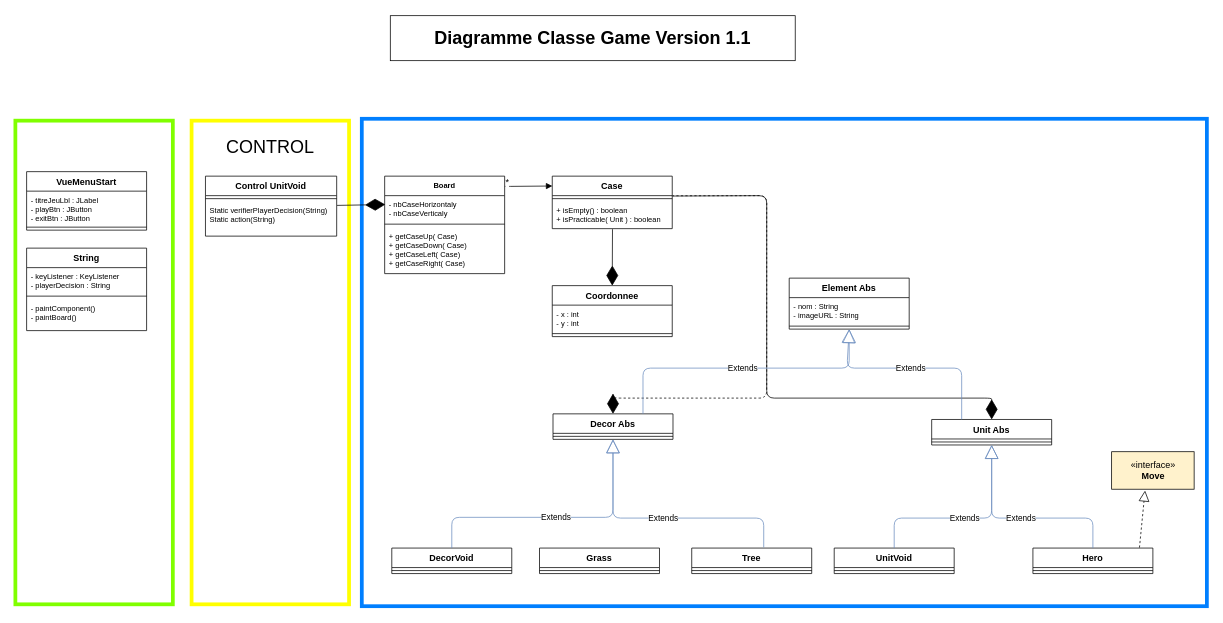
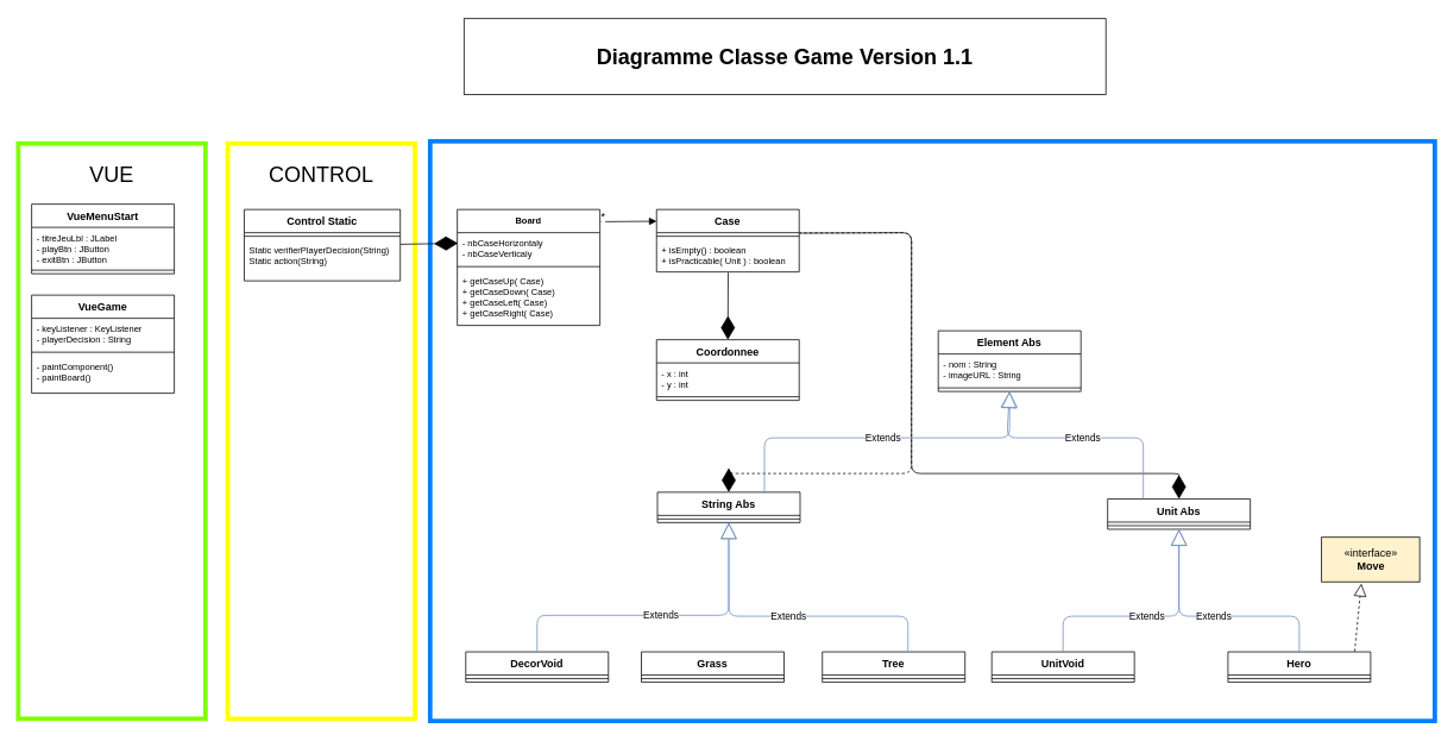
- <mxCell id="5" value="&lt;font style=&quot;font-size: 24px&quot;&gt;&lt;b&gt;Diagramme Classe Game Version 1.1&lt;/b&gt;&lt;/font&gt;" style="rounded=0;whiteSpace=wrap;html=1;" parent="1" vertex="1"><mxGeometry x="520" y="20" width="540" height="60" as="geometry" /></mxCell>
+ <mxCell id="5" value="&lt;font style=&quot;font-size: 24px&quot;&gt;&lt;b&gt;Diagramme Classe Game Version 1.1&lt;/b&gt;&lt;/font&gt;" style="rounded=0;whiteSpace=wrap;html=1;" parent="1" vertex="1"><mxGeometry x="520" y="20" width="720" height="85" as="geometry" /></mxCell>
+ <mxCell id="38" value="&lt;font style=&quot;font-size: 24px&quot;&gt;VUE&lt;/font&gt;" style="text;html=1;strokeColor=none;fillColor=none;align=center;verticalAlign=middle;whiteSpace=wrap;rounded=0;" parent="1" vertex="1"><mxGeometry x="45" y="170" width="160" height="50" as="geometry" /></mxCell>
- <mxCell id="10" value="Control UnitVoid" style="swimlane;fontStyle=1;align=center;verticalAlign=top;childLayout=stackLayout;horizontal=1;startSize=26;horizontalStack=0;resizeParent=1;resizeParentMax=0;resizeLast=0;collapsible=1;marginBottom=0;" parent="1" vertex="1"><mxGeometry x="273.5" y="234" width="175" height="80" as="geometry" /></mxCell>
+ <mxCell id="10" value="Control Static" style="swimlane;fontStyle=1;align=center;verticalAlign=top;childLayout=stackLayout;horizontal=1;startSize=26;horizontalStack=0;resizeParent=1;resizeParentMax=0;resizeLast=0;collapsible=1;marginBottom=0;" parent="1" vertex="1"><mxGeometry x="273.5" y="234" width="175" height="80" as="geometry" /></mxCell>
- <mxCell id="13" value="String" style="swimlane;fontStyle=1;align=center;verticalAlign=top;childLayout=stackLayout;horizontal=1;startSize=26;horizontalStack=0;resizeParent=1;resizeParentMax=0;resizeLast=0;collapsible=1;marginBottom=0;fontSize=12;" parent="1" vertex="1"><mxGeometry x="35" y="330" width="160" height="110" as="geometry" /></mxCell>
+ <mxCell id="13" value="VueGame" style="swimlane;fontStyle=1;align=center;verticalAlign=top;childLayout=stackLayout;horizontal=1;startSize=26;horizontalStack=0;resizeParent=1;resizeParentMax=0;resizeLast=0;collapsible=1;marginBottom=0;fontSize=12;" parent="1" vertex="1"><mxGeometry x="35" y="330" width="160" height="110" as="geometry" /></mxCell>
- <mxCell id="6" value="Decor Abs" style="swimlane;fontStyle=1;align=center;verticalAlign=top;childLayout=stackLayout;horizontal=1;startSize=26;horizontalStack=0;resizeParent=1;resizeParentMax=0;resizeLast=0;collapsible=1;marginBottom=0;" parent="1" vertex="1"><mxGeometry x="737" y="551" width="160" height="34" as="geometry" /></mxCell>
+ <mxCell id="6" value="String Abs" style="swimlane;fontStyle=1;align=center;verticalAlign=top;childLayout=stackLayout;horizontal=1;startSize=26;horizontalStack=0;resizeParent=1;resizeParentMax=0;resizeLast=0;collapsible=1;marginBottom=0;" parent="1" vertex="1"><mxGeometry x="737" y="551" width="160" height="34" as="geometry" /></mxCell>
